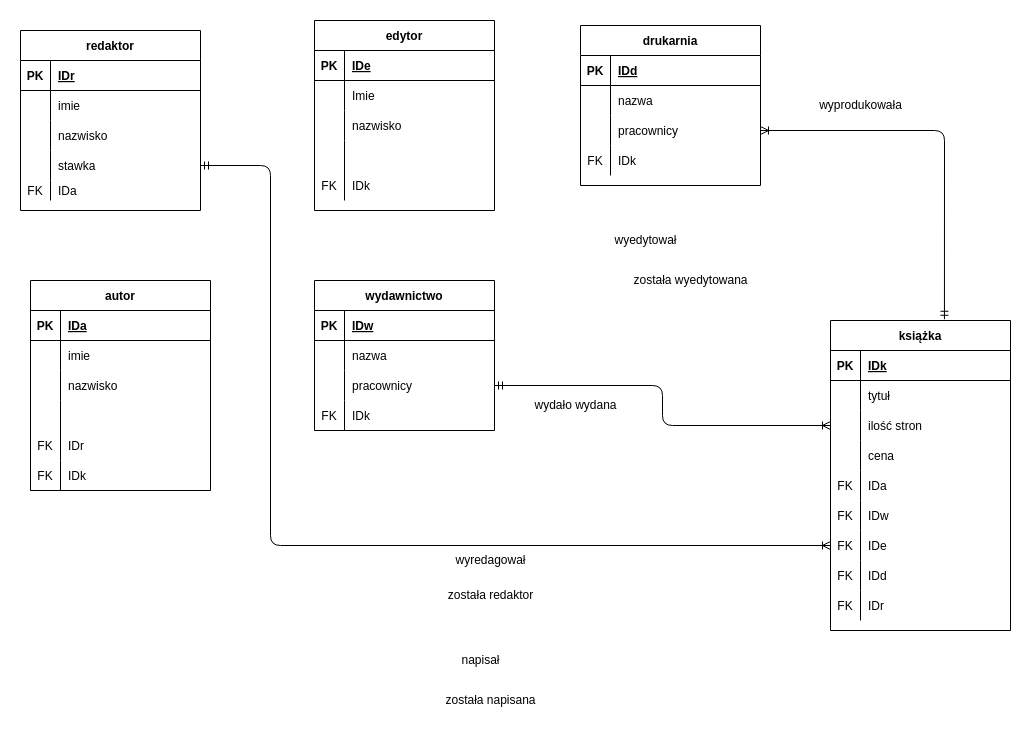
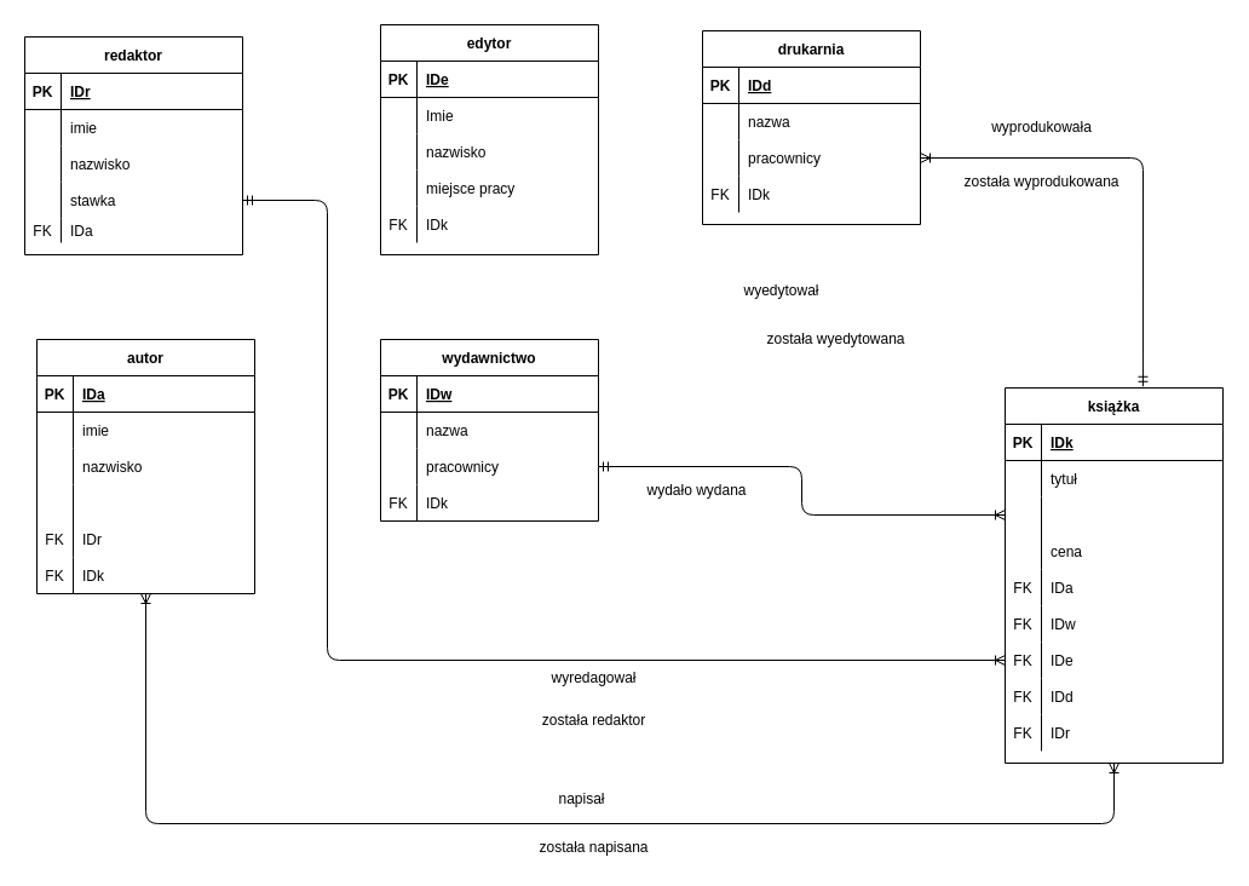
+ <mxCell id="97" value="została wyprodukowana" style="text;html=1;align=center;verticalAlign=middle;resizable=0;points=[];autosize=1;" vertex="1" parent="1"><mxGeometry x="785" y="140" width="150" height="20" as="geometry" /></mxCell>
+ <mxCell id="75" value="miejsce pracy" style="shape=partialRectangle;connectable=0;fillColor=none;top=0;left=0;bottom=0;right=0;align=left;spacingLeft=6;overflow=hidden;" vertex="1" parent="73"><mxGeometry x="30" width="150" height="30" as="geometry" /></mxCell>
- <mxCell id="44" value="ilość stron" style="shape=partialRectangle;connectable=0;fillColor=none;top=0;left=0;bottom=0;right=0;align=left;spacingLeft=6;overflow=hidden;" vertex="1" parent="42"><mxGeometry x="30" width="150" height="30" as="geometry" /></mxCell>
+ <mxCell id="33" value="" style="edgeStyle=orthogonalEdgeStyle;fontSize=12;html=1;endArrow=ERoneToMany;startArrow=ERoneToMany;entryX=0.5;entryY=1;entryDx=0;entryDy=0;exitX=0.5;exitY=1;exitDx=0;exitDy=0;startFill=0;" edge="1" parent="1" source="2" target="35"><mxGeometry width="100" height="100" relative="1" as="geometry"><mxPoint x="350" y="370" as="sourcePoint" /><mxPoint x="450" y="270" as="targetPoint" /><Array as="points"><mxPoint x="120" y="680" /><mxPoint x="920" y="680" /></Array></mxGeometry></mxCell>
